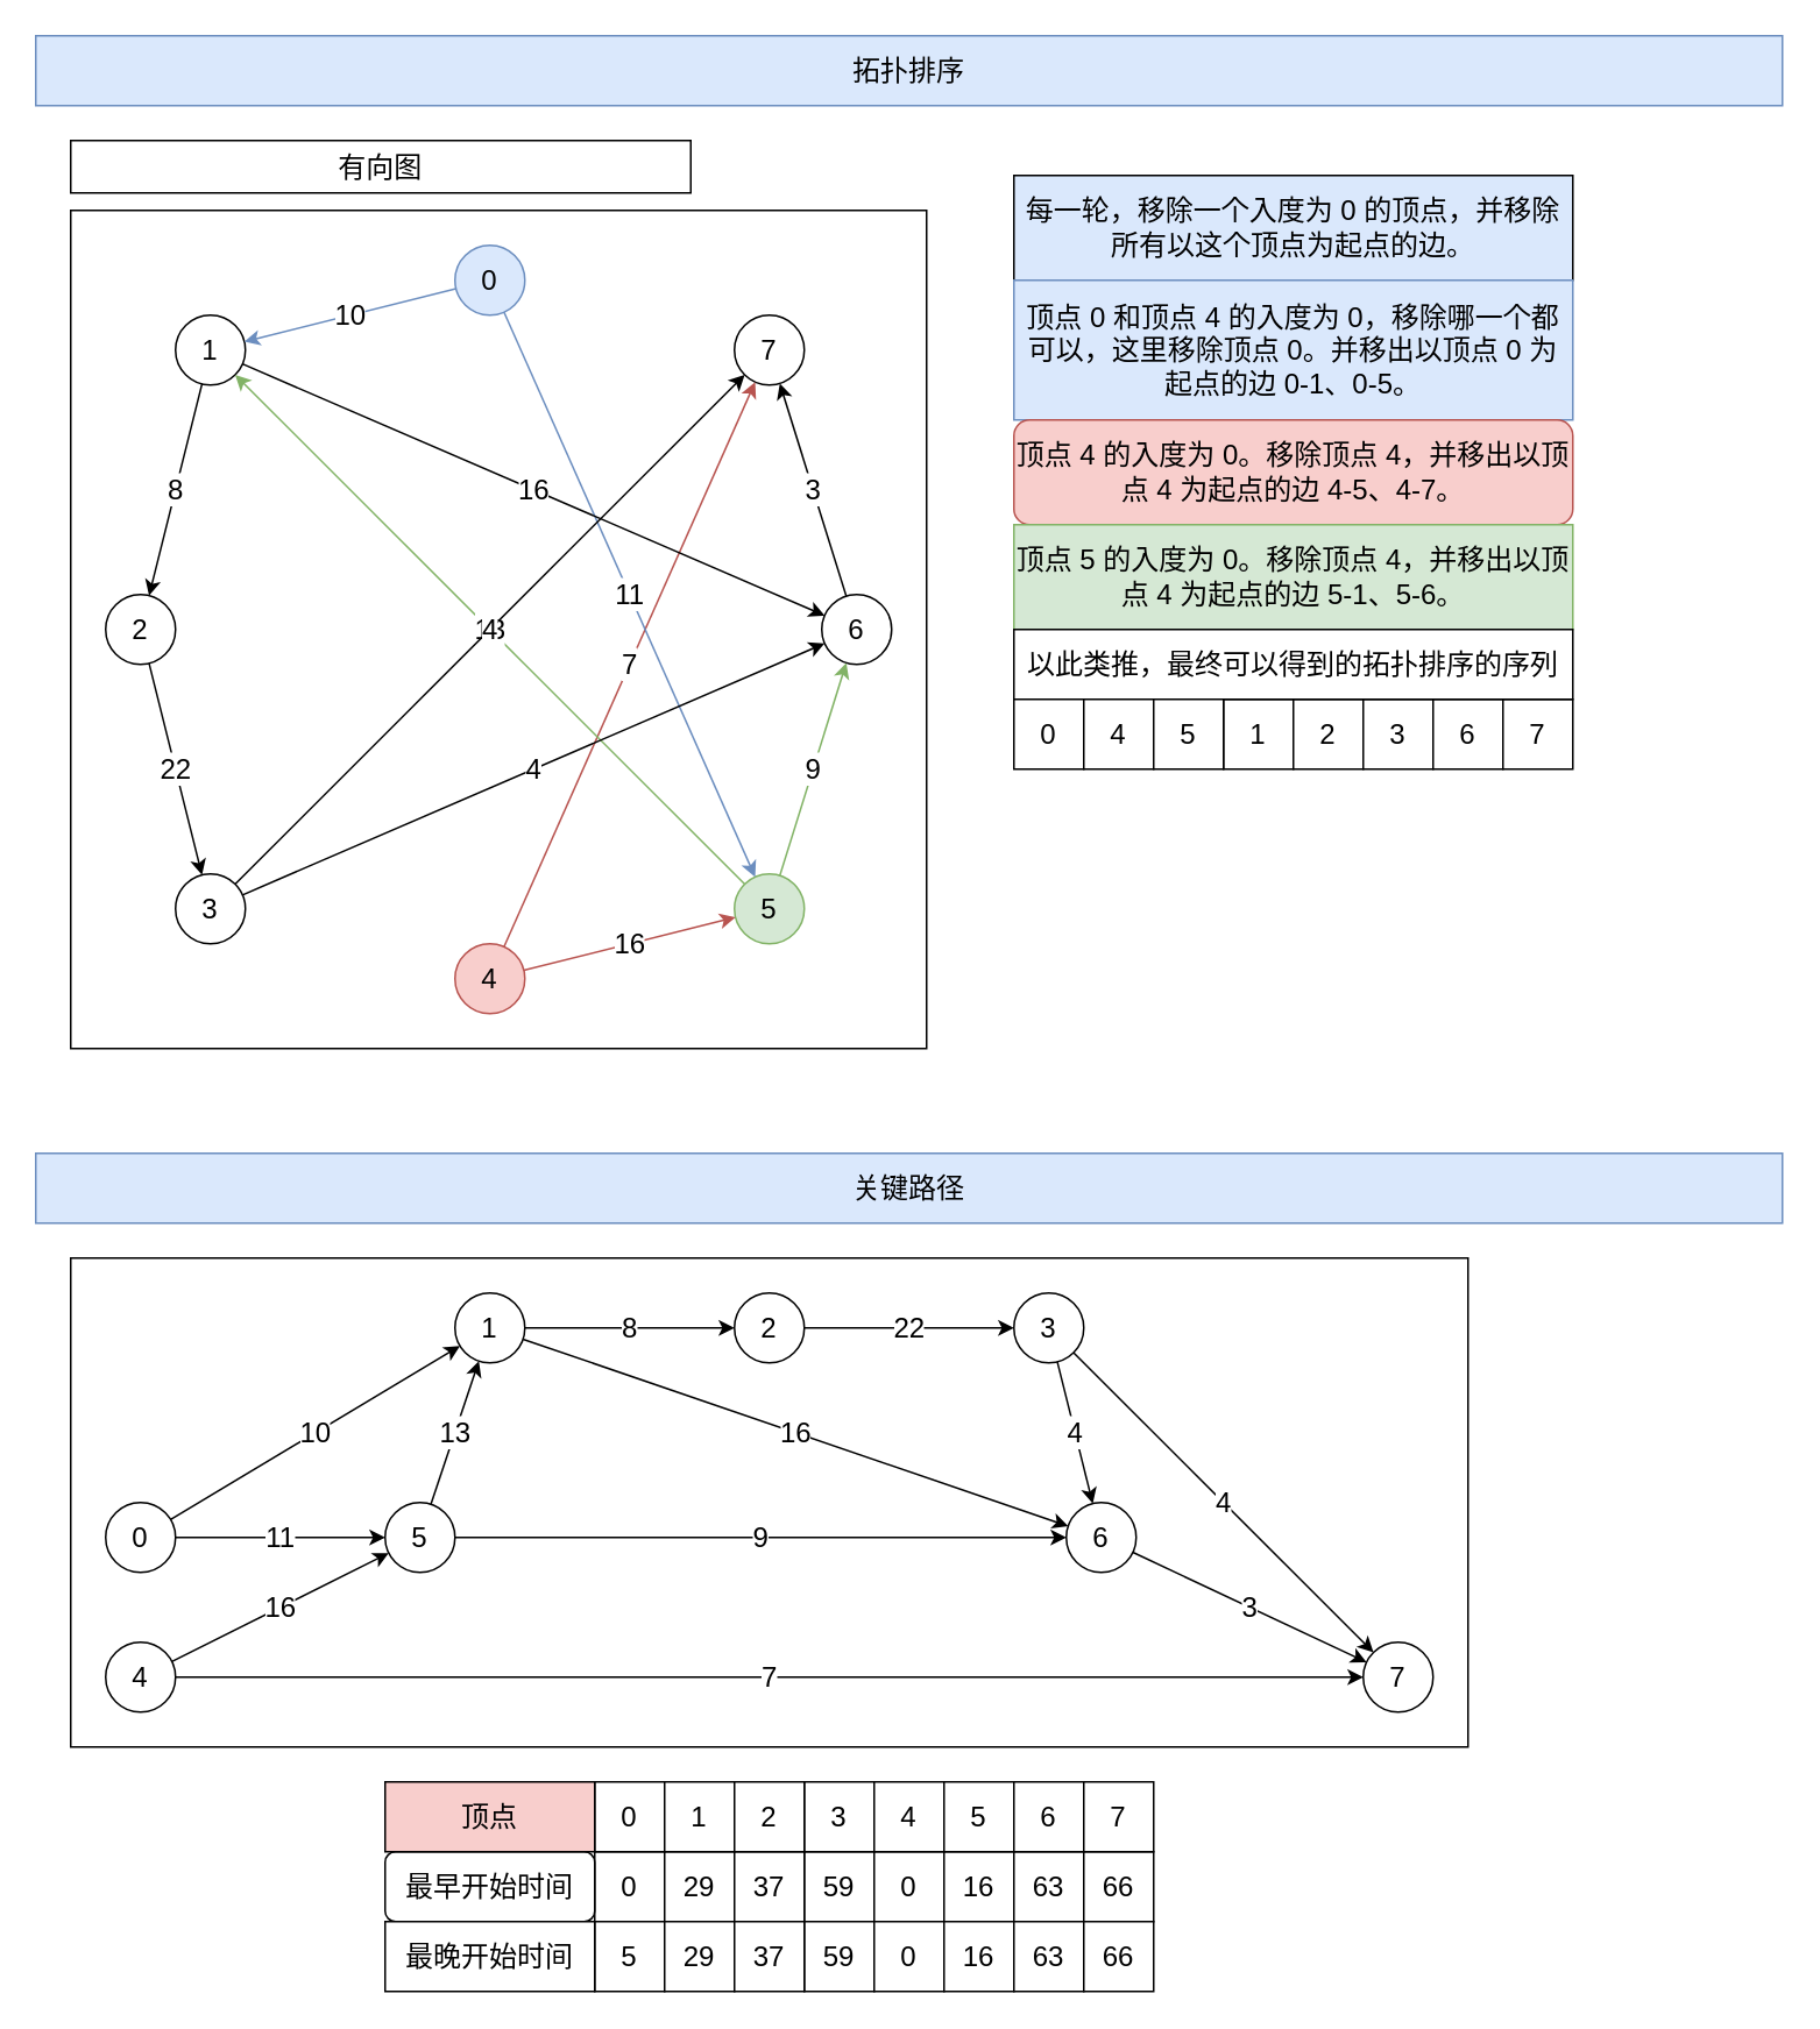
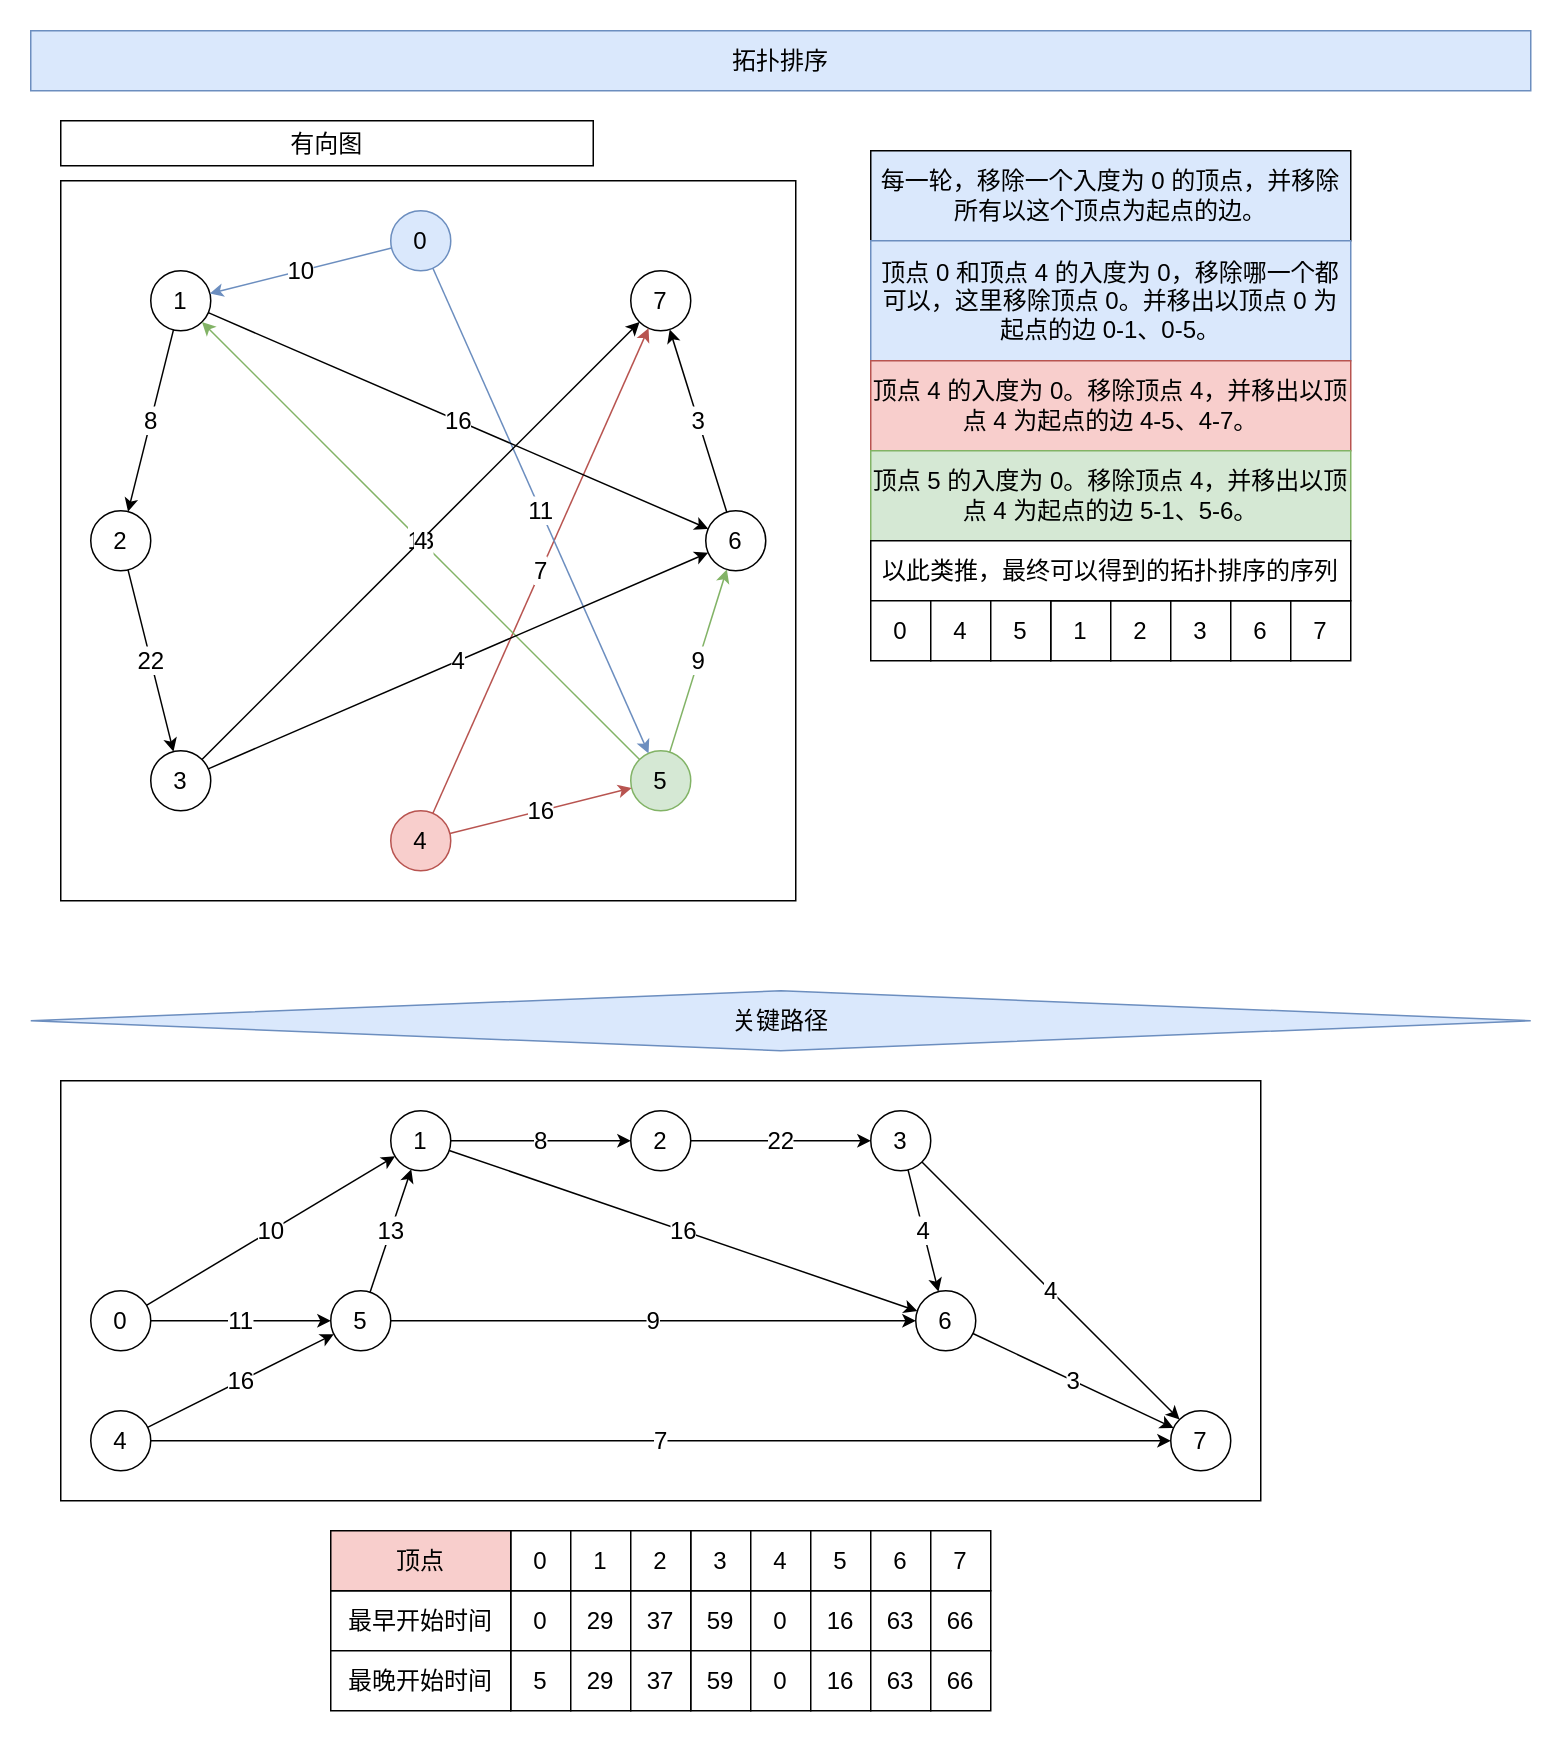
- <mxCell id="28" value="顶点 4 的入度为 0。移除顶点 4，并移出以顶点 4 为起点的边 4-5、4-7。" style="whiteSpace=wrap;html=1;fontSize=16;fillColor=#f8cecc;strokeColor=#b85450;rounded=1;" vertex="1" parent="1"><mxGeometry x="580" y="240" width="320" height="60" as="geometry" /></mxCell>
+ <mxCell id="28" value="顶点 4 的入度为 0。移除顶点 4，并移出以顶点 4 为起点的边 4-5、4-7。" style="rounded=0;whiteSpace=wrap;html=1;fontSize=16;fillColor=#f8cecc;strokeColor=#b85450;" vertex="1" parent="1"><mxGeometry x="580" y="240" width="320" height="60" as="geometry" /></mxCell>
- <mxCell id="59" value="关键路径" style="rounded=0;whiteSpace=wrap;html=1;fillColor=#dae8fc;strokeColor=#6c8ebf;fontSize=16;" vertex="1" parent="1"><mxGeometry y="660" width="1000" height="40" as="geometry" x="20" /></mxCell>
+ <mxCell id="59" value="关键路径" style="rhombus;whiteSpace=wrap;html=1;fillColor=#dae8fc;strokeColor=#6c8ebf;fontSize=16;" vertex="1" parent="1"><mxGeometry y="660" width="1000" height="40" as="geometry" x="20" /></mxCell>
- <mxCell id="84" value="最早开始时间" style="whiteSpace=wrap;html=1;fontSize=16;rounded=1;" vertex="1" parent="1"><mxGeometry x="220" y="1060" width="120" height="40" as="geometry" /></mxCell>
+ <mxCell id="84" value="最早开始时间" style="rounded=0;whiteSpace=wrap;html=1;fontSize=16;" vertex="1" parent="1"><mxGeometry x="220" y="1060" width="120" height="40" as="geometry" /></mxCell>
